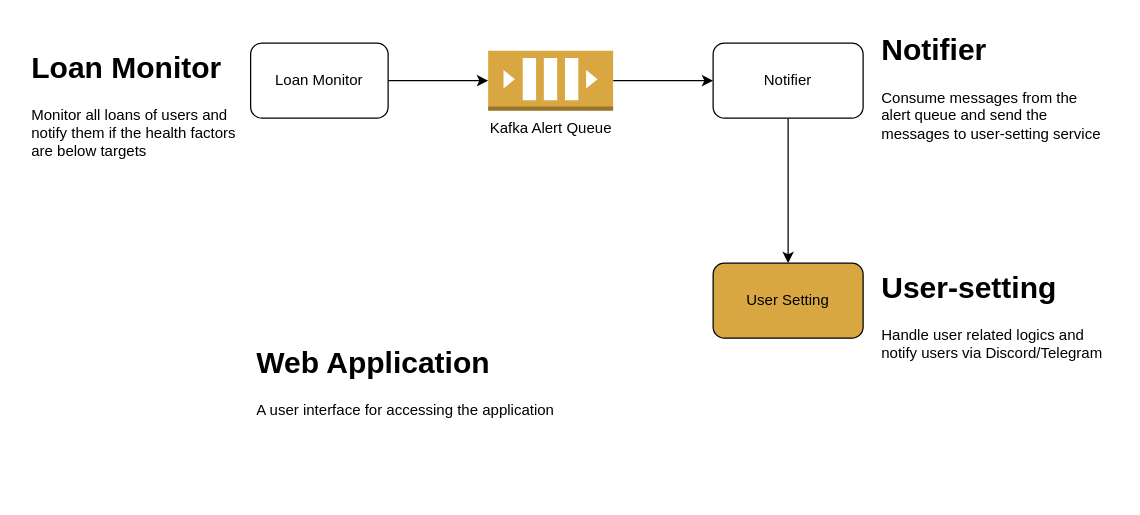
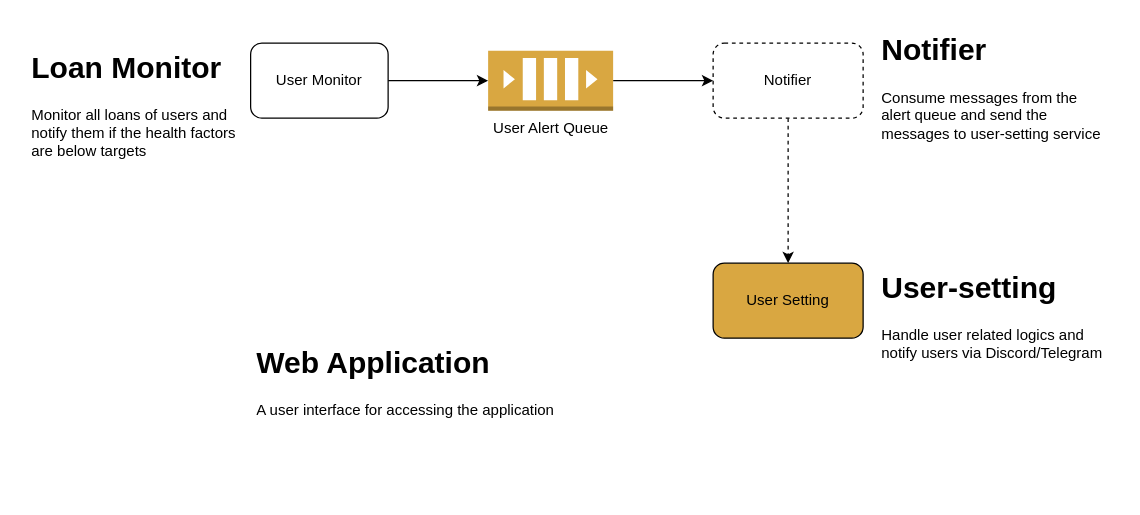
- <mxCell id="3" value="Loan Monitor" style="rounded=1;whiteSpace=wrap;html=1;" vertex="1" parent="1"><mxGeometry x="200" y="34" width="110" height="60" as="geometry" /></mxCell>
+ <mxCell id="3" value="User Monitor" style="rounded=1;whiteSpace=wrap;html=1;" vertex="1" parent="1"><mxGeometry x="200" y="34" width="110" height="60" as="geometry" /></mxCell>
- <mxCell id="7" value="Notifier" style="rounded=1;whiteSpace=wrap;html=1;" vertex="1" parent="1"><mxGeometry x="570" y="34" width="120" height="60" as="geometry" /></mxCell>
+ <mxCell id="7" value="Notifier" style="rounded=1;whiteSpace=wrap;html=1;dashed=1;" vertex="1" parent="1"><mxGeometry x="570" y="34" width="120" height="60" as="geometry" /></mxCell>
- <mxCell id="5" value="Kafka Alert Queue" style="outlineConnect=0;dashed=0;verticalLabelPosition=bottom;verticalAlign=top;align=center;html=1;shape=mxgraph.aws3.queue;fillColor=#D9A741;gradientColor=none;" vertex="1" parent="1"><mxGeometry x="390" y="40" width="100" height="48" as="geometry" /></mxCell>
+ <mxCell id="5" value="User Alert Queue" style="outlineConnect=0;dashed=0;verticalLabelPosition=bottom;verticalAlign=top;align=center;html=1;shape=mxgraph.aws3.queue;fillColor=#D9A741;gradientColor=none;" vertex="1" parent="1"><mxGeometry x="390" y="40" width="100" height="48" as="geometry" /></mxCell>
- <mxCell id="6" style="edgeStyle=orthogonalEdgeStyle;rounded=0;orthogonalLoop=1;jettySize=auto;html=1;" edge="1" parent="1" source="7" target="8"><mxGeometry relative="1" as="geometry" /></mxCell>
+ <mxCell id="6" style="edgeStyle=orthogonalEdgeStyle;rounded=0;orthogonalLoop=1;jettySize=auto;html=1;dashed=1;" edge="1" parent="1" source="7" target="8"><mxGeometry relative="1" as="geometry" /></mxCell>
